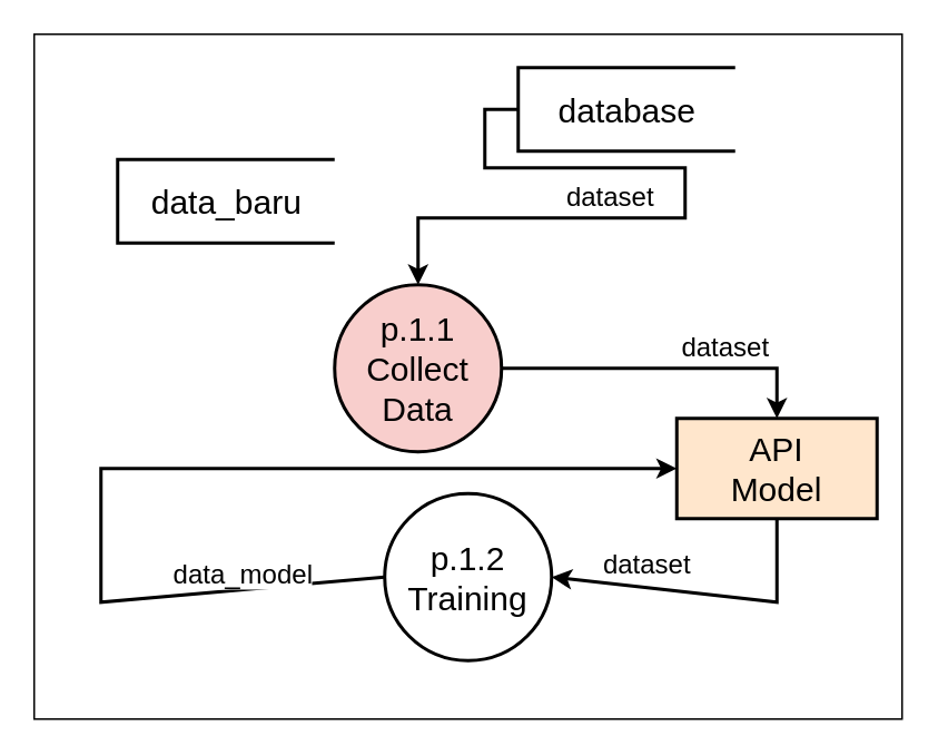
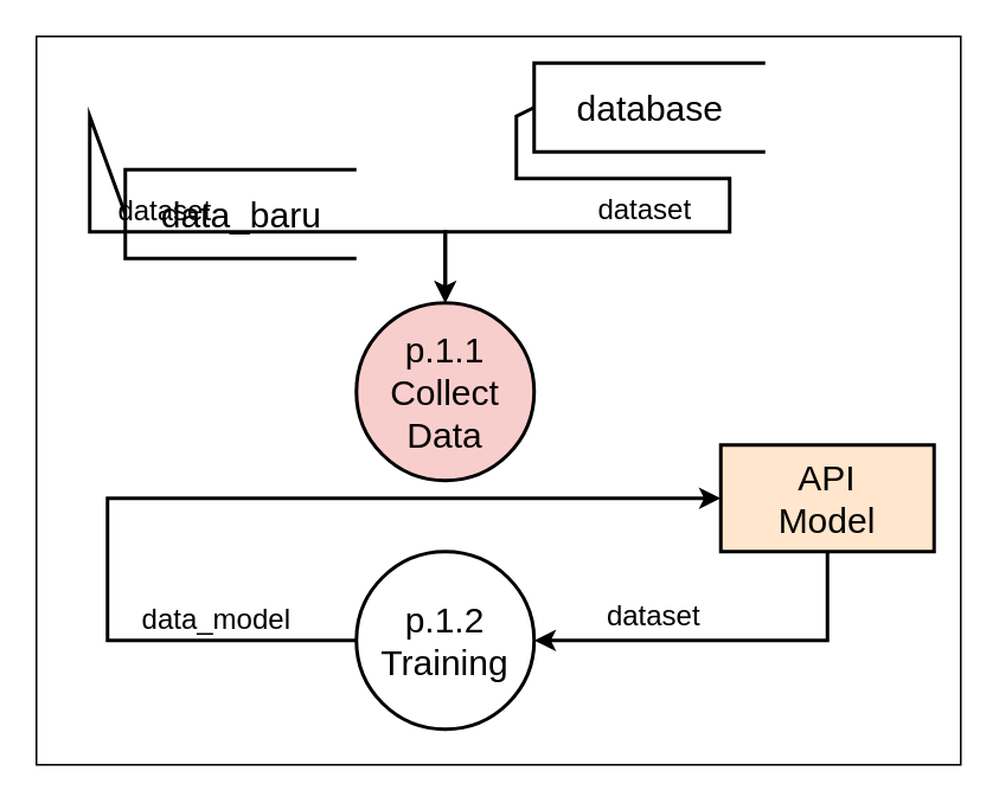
- <mxCell id="6" value="&lt;font style=&quot;font-size: 20px&quot;&gt;database&lt;/font&gt;" style="strokeWidth=2;html=1;shape=mxgraph.flowchart.annotation_1;align=center;pointerEvents=1;" vertex="1" parent="2"><mxGeometry x="290" y="20" width="130" height="50" as="geometry" /></mxCell>
+ <mxCell id="6" value="&lt;font style=&quot;font-size: 20px&quot;&gt;database&lt;/font&gt;" style="strokeWidth=2;html=1;shape=mxgraph.flowchart.annotation_1;align=center;pointerEvents=1;" vertex="1" parent="2"><mxGeometry x="280" y="15" width="130" height="50" as="geometry" /></mxCell>
+ <mxCell id="8" value="" style="endArrow=classic;html=1;strokeWidth=2;exitX=0;exitY=0.5;exitDx=0;exitDy=0;exitPerimeter=0;entryX=0.5;entryY=0;entryDx=0;entryDy=0;rounded=0;" edge="1" parent="2" source="7" target="5"><mxGeometry width="50" height="50" relative="1" as="geometry"><mxPoint x="350" y="230" as="sourcePoint" /><mxPoint x="400" y="180" as="targetPoint" /><Array as="points"><mxPoint x="30" y="45" /><mxPoint x="30" y="110" /><mxPoint x="230" y="110" /></Array></mxGeometry></mxCell>
+ <mxCell id="9" value="dataset" style="edgeLabel;html=1;align=center;verticalAlign=bottom;resizable=0;points=[];fontSize=16;labelBackgroundColor=none;" vertex="1" connectable="0" parent="8"><mxGeometry x="-0.093" y="1" relative="1" as="geometry"><mxPoint as="offset" /></mxGeometry></mxCell>
- <mxCell id="13" value="" style="endArrow=classic;html=1;strokeWidth=2;exitX=1;exitY=0.5;exitDx=0;exitDy=0;entryX=0.5;entryY=0;entryDx=0;entryDy=0;rounded=0;" edge="1" parent="2" source="5" target="4"><mxGeometry width="50" height="50" relative="1" as="geometry"><mxPoint x="360" y="220" as="sourcePoint" /><mxPoint x="410" y="170" as="targetPoint" /><Array as="points"><mxPoint x="445" y="200" /></Array></mxGeometry></mxCell>
- <mxCell id="14" value="dataset" style="edgeLabel;html=1;align=center;verticalAlign=bottom;resizable=0;points=[];fontSize=16;" vertex="1" connectable="0" parent="13"><mxGeometry x="-0.482" y="1" relative="1" as="geometry"><mxPoint x="82" y="-1" as="offset" /></mxGeometry></mxCell>
- <mxCell id="12" value="&lt;font style=&quot;font-size: 20px&quot;&gt;p.1.2&lt;br&gt;Training&lt;br&gt;&lt;/font&gt;" style="ellipse;whiteSpace=wrap;html=1;aspect=fixed;strokeWidth=2;" vertex="1" parent="2"><mxGeometry x="210" y="275" width="100" height="100" as="geometry" /></mxCell>
+ <mxCell id="12" value="&lt;font style=&quot;font-size: 20px&quot;&gt;p.1.2&lt;br&gt;Training&lt;br&gt;&lt;/font&gt;" style="ellipse;whiteSpace=wrap;html=1;aspect=fixed;strokeWidth=2;" vertex="1" parent="2"><mxGeometry x="180" y="290" width="100" height="100" as="geometry" /></mxCell>
